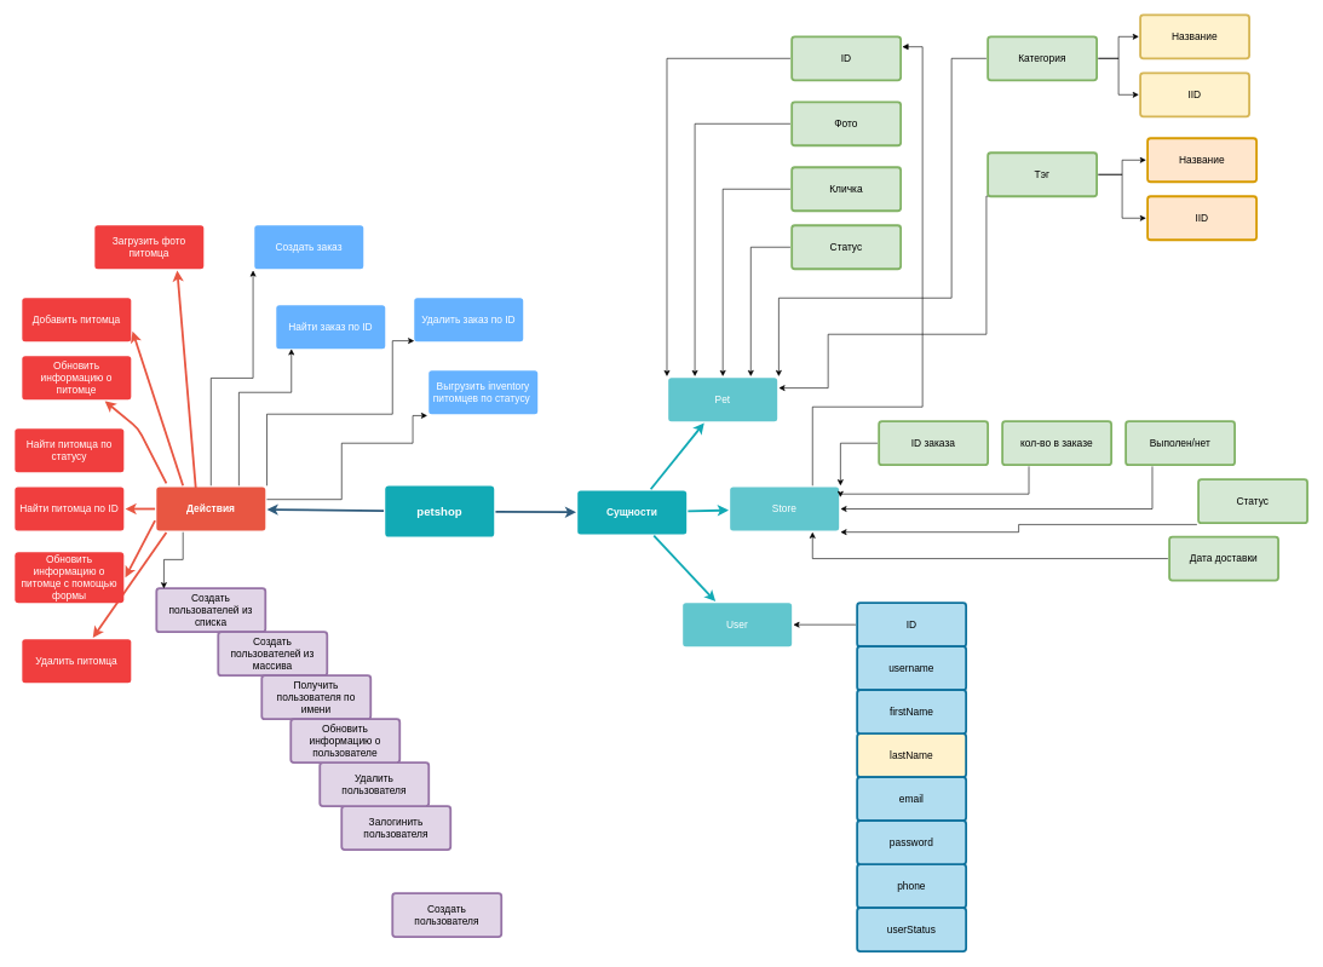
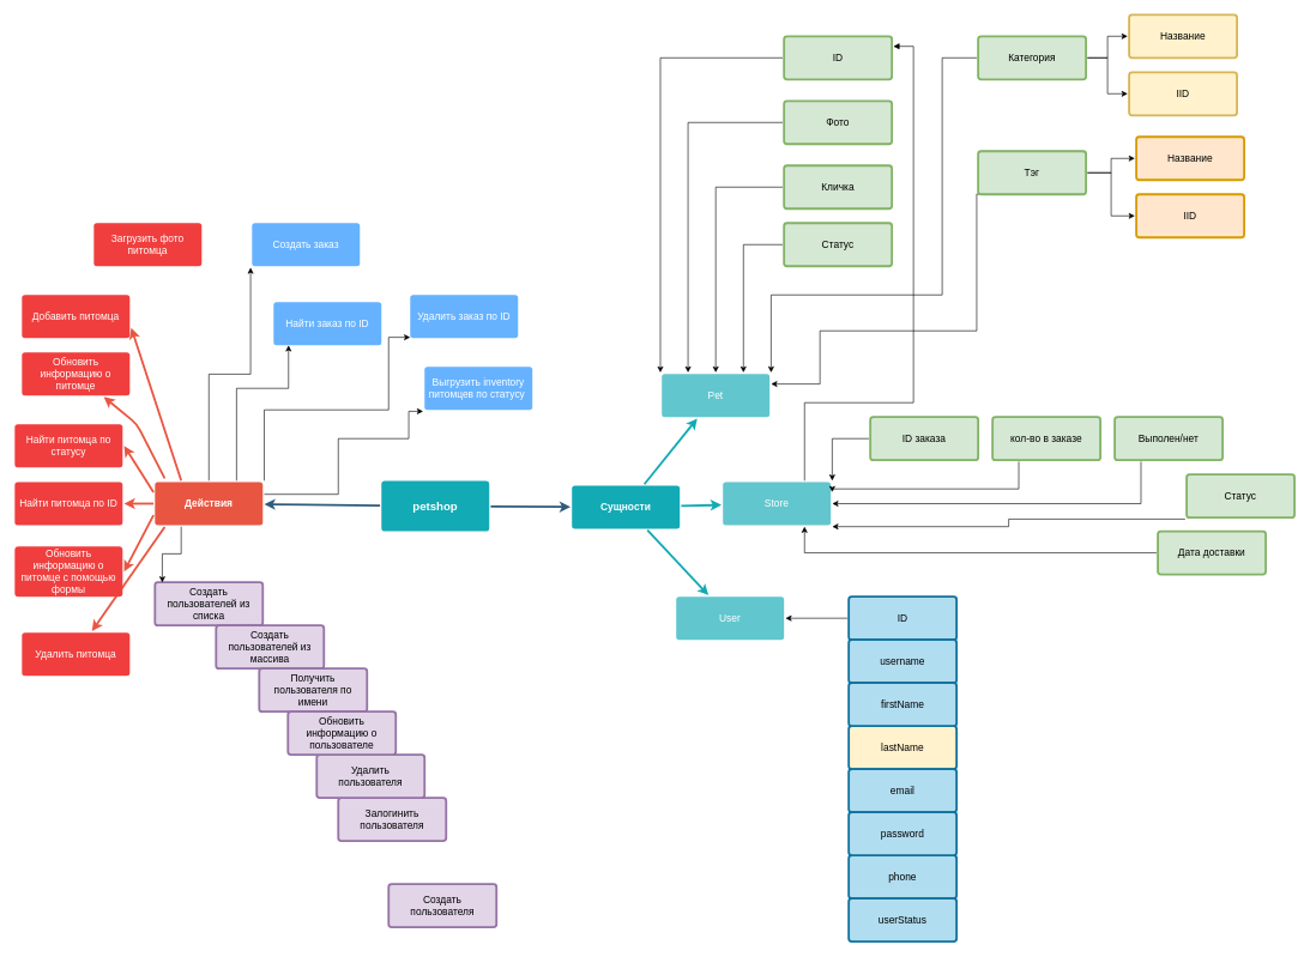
- <mxCell id="25" value="" style="edgeStyle=none;rounded=1;jumpStyle=none;html=1;shadow=0;labelBackgroundColor=none;startArrow=none;startFill=0;jettySize=auto;orthogonalLoop=1;strokeColor=#E85642;strokeWidth=3;fontFamily=Helvetica;fontSize=14;fontColor=#FFFFFF;spacing=5;fontStyle=1;fillColor=#b0e3e6;entryX=0.75;entryY=1;entryDx=0;entryDy=0;exitX=0.364;exitY=0.051;exitDx=0;exitDy=0;exitPerimeter=0;" edge="1" parent="1" source="9" target="22"><mxGeometry relative="1" as="geometry"><mxPoint x="270" y="758" as="sourcePoint" /><mxPoint x="200.336" y="812.5" as="targetPoint" /></mxGeometry></mxCell>
+ <mxCell id="5" value="" style="edgeStyle=none;rounded=1;jumpStyle=none;html=1;shadow=0;labelBackgroundColor=none;startArrow=none;startFill=0;jettySize=auto;orthogonalLoop=1;strokeColor=#E85642;strokeWidth=3;fontFamily=Helvetica;fontSize=14;fontColor=#FFFFFF;spacing=5;fontStyle=1;fillColor=#b0e3e6;entryX=1;entryY=0.5;entryDx=0;entryDy=0;exitX=0;exitY=0.25;exitDx=0;exitDy=0;" parent="1" source="9" target="28" edge="1"><mxGeometry relative="1" as="geometry"><mxPoint x="166" y="705.5" as="targetPoint" /></mxGeometry></mxCell>
